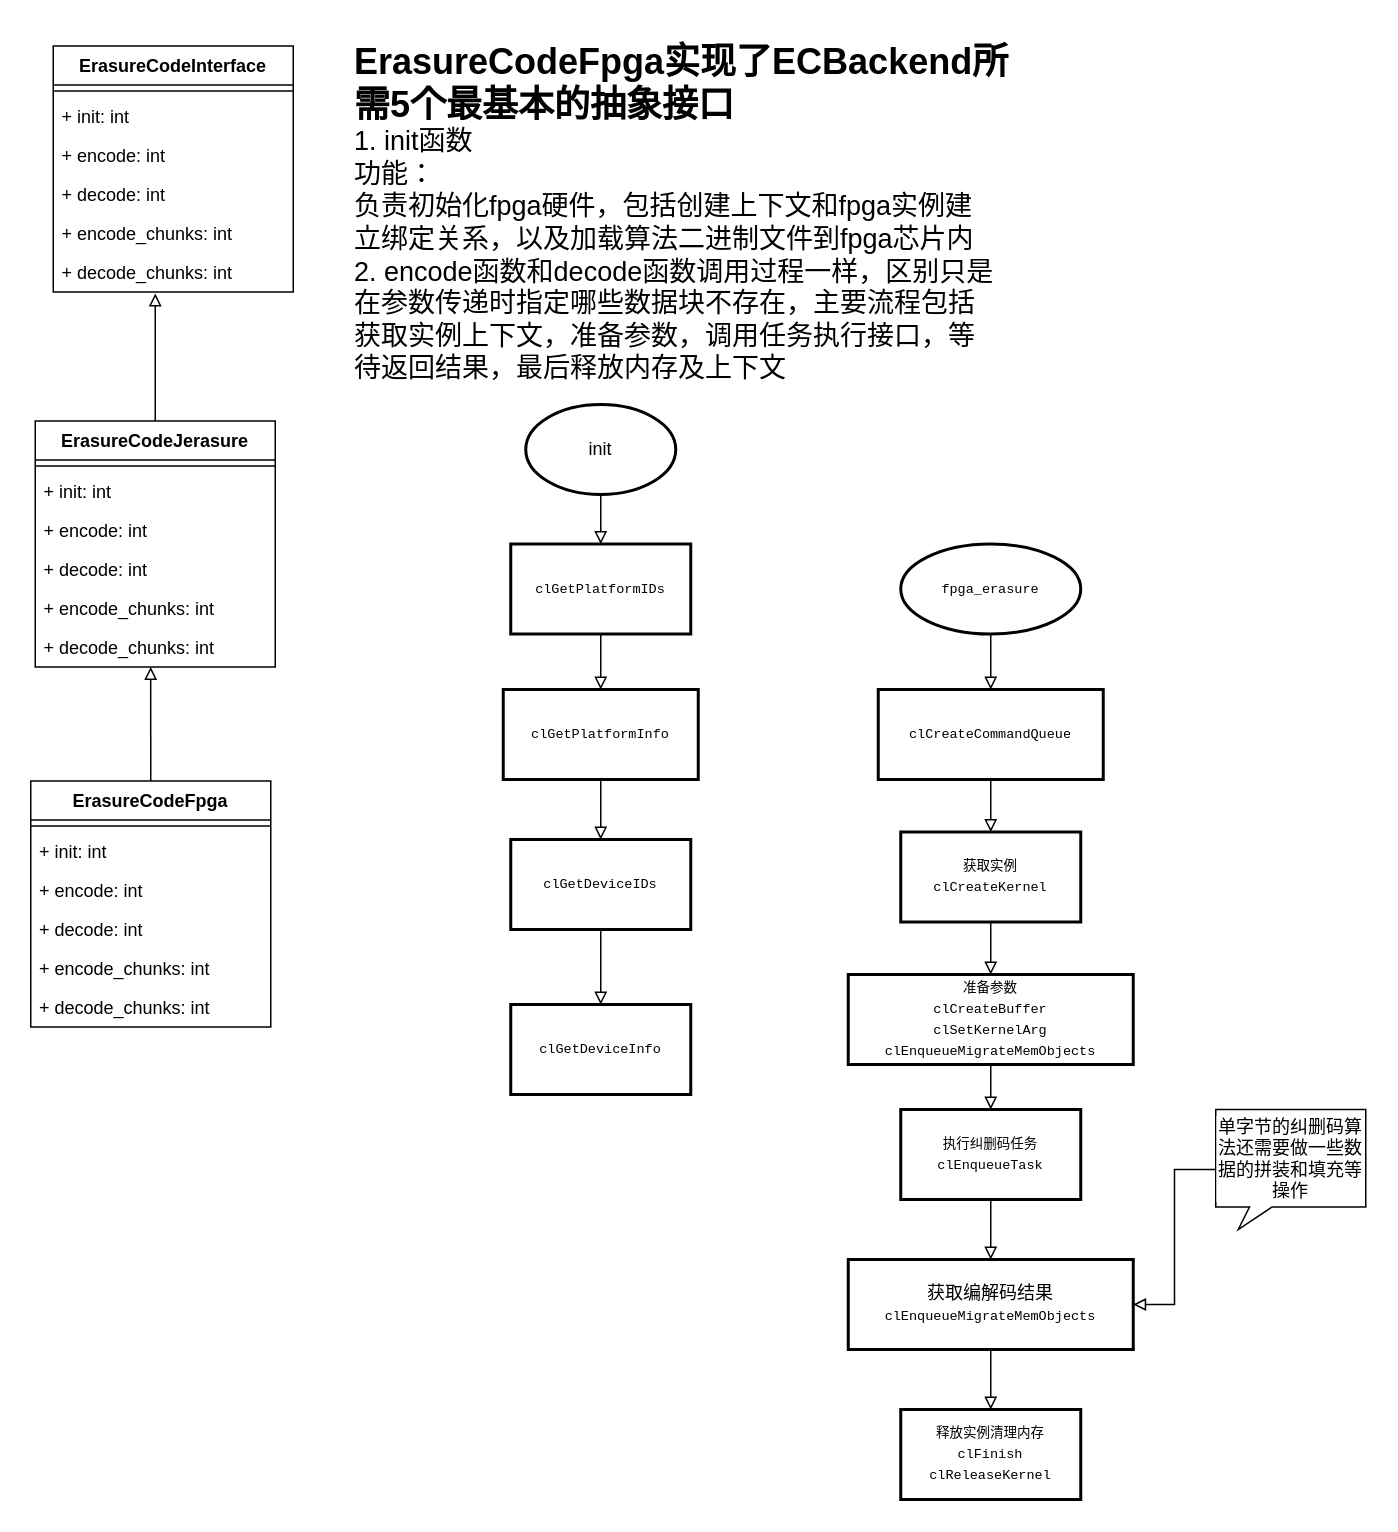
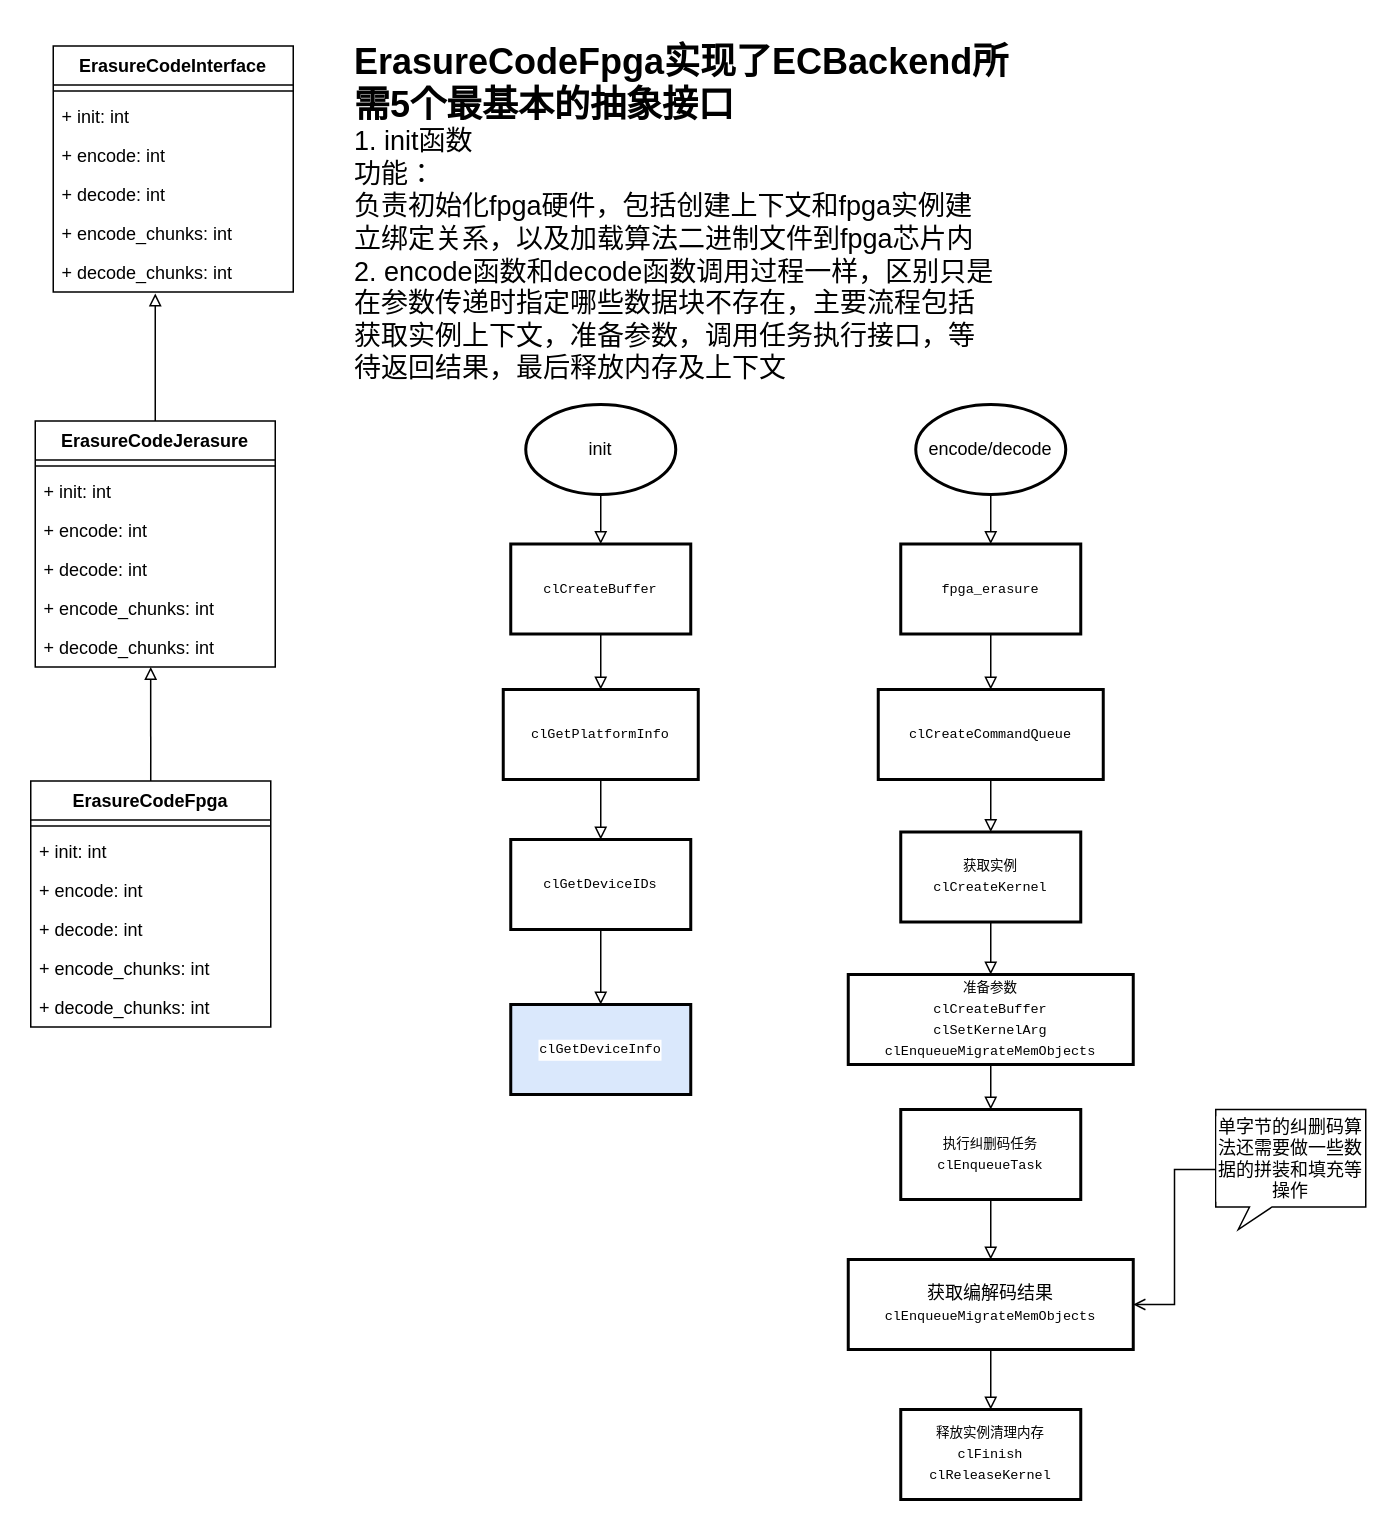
+ <mxCell id="15" value="encode/decode" style="strokeWidth=2;html=1;shape=mxgraph.flowchart.start_1;whiteSpace=wrap;labelBackgroundColor=#FFFFFF;fontColor=#000000;" parent="1" vertex="1"><mxGeometry x="610" y="269" width="100" height="60" as="geometry" /></mxCell>
+ <mxCell id="14" value="" style="edgeStyle=orthogonalEdgeStyle;rounded=0;orthogonalLoop=1;jettySize=auto;html=1;endArrow=block;endFill=0;fontColor=#000000;" parent="1" source="15" target="39" edge="1"><mxGeometry relative="1" as="geometry" /></mxCell>
- <mxCell id="8" value="&lt;div style=&quot;font-family: &amp;#34;menlo&amp;#34; , &amp;#34;monaco&amp;#34; , &amp;#34;courier new&amp;#34; , monospace ; font-size: 9px ; line-height: 14px&quot;&gt;&lt;span style=&quot;background-color: rgb(255 , 255 , 255)&quot;&gt;clGetPlatformIDs&lt;/span&gt;&lt;/div&gt;" style="whiteSpace=wrap;html=1;strokeWidth=2;" parent="1" vertex="1"><mxGeometry x="340" y="362" width="120" height="60" as="geometry" /></mxCell>
+ <mxCell id="8" value="&lt;div style=&quot;font-family: &amp;#34;menlo&amp;#34; , &amp;#34;monaco&amp;#34; , &amp;#34;courier new&amp;#34; , monospace ; font-size: 9px ; line-height: 14px&quot;&gt;&lt;span style=&quot;background-color: rgb(255 , 255 , 255)&quot;&gt;clCreateBuffer&lt;/span&gt;&lt;/div&gt;" style="whiteSpace=wrap;html=1;strokeWidth=2;" parent="1" vertex="1"><mxGeometry x="340" y="362" width="120" height="60" as="geometry" /></mxCell>
- <mxCell id="39" value="&lt;meta charset=&quot;utf-8&quot;&gt;&lt;div style=&quot;font-family: menlo, monaco, &amp;quot;courier new&amp;quot;, monospace; font-weight: normal; font-size: 9px; line-height: 14px;&quot;&gt;&lt;div&gt;&lt;span style=&quot;&quot;&gt;fpga_erasure&lt;/span&gt;&lt;/div&gt;&lt;/div&gt;" style="ellipse;whiteSpace=wrap;html=1;strokeWidth=2;labelBackgroundColor=#FFFFFF;" parent="1" vertex="1"><mxGeometry x="600" y="362" width="120" height="60" as="geometry" /></mxCell>
+ <mxCell id="39" value="&lt;meta charset=&quot;utf-8&quot;&gt;&lt;div style=&quot;font-family: menlo, monaco, &amp;quot;courier new&amp;quot;, monospace; font-weight: normal; font-size: 9px; line-height: 14px;&quot;&gt;&lt;div&gt;&lt;span style=&quot;&quot;&gt;fpga_erasure&lt;/span&gt;&lt;/div&gt;&lt;/div&gt;" style="whiteSpace=wrap;html=1;strokeWidth=2;labelBackgroundColor=#FFFFFF;" parent="1" vertex="1"><mxGeometry x="600" y="362" width="120" height="60" as="geometry" /></mxCell>
- <mxCell id="13" value="&lt;meta charset=&quot;utf-8&quot;&gt;&lt;div style=&quot;font-family: menlo, monaco, &amp;quot;courier new&amp;quot;, monospace; font-weight: normal; font-size: 9px; line-height: 14px;&quot;&gt;&lt;div&gt;&lt;span style=&quot;&quot;&gt;clGetDeviceInfo&lt;/span&gt;&lt;/div&gt;&lt;/div&gt;" style="whiteSpace=wrap;html=1;strokeWidth=2;labelBackgroundColor=#FFFFFF;" parent="1" vertex="1"><mxGeometry x="340" y="669" width="120" height="60" as="geometry" /></mxCell>
+ <mxCell id="13" value="&lt;meta charset=&quot;utf-8&quot;&gt;&lt;div style=&quot;font-family: menlo, monaco, &amp;quot;courier new&amp;quot;, monospace; font-weight: normal; font-size: 9px; line-height: 14px;&quot;&gt;&lt;div&gt;&lt;span style=&quot;&quot;&gt;clGetDeviceInfo&lt;/span&gt;&lt;/div&gt;&lt;/div&gt;" style="whiteSpace=wrap;html=1;strokeWidth=2;labelBackgroundColor=#FFFFFF;fillColor=#dae8fc;" parent="1" vertex="1"><mxGeometry x="340" y="669" width="120" height="60" as="geometry" /></mxCell>
- <mxCell id="51" style="edgeStyle=orthogonalEdgeStyle;rounded=0;orthogonalLoop=1;jettySize=auto;html=1;entryX=1;entryY=0.5;entryDx=0;entryDy=0;endArrow=block;endFill=0;fontColor=#000000;" parent="1" source="52" target="49" edge="1"><mxGeometry relative="1" as="geometry" /></mxCell>
+ <mxCell id="51" style="edgeStyle=orthogonalEdgeStyle;rounded=0;orthogonalLoop=1;jettySize=auto;html=1;entryX=1;entryY=0.5;entryDx=0;entryDy=0;endArrow=open;endFill=0;fontColor=#000000;" parent="1" source="52" target="49" edge="1"><mxGeometry relative="1" as="geometry" /></mxCell>
